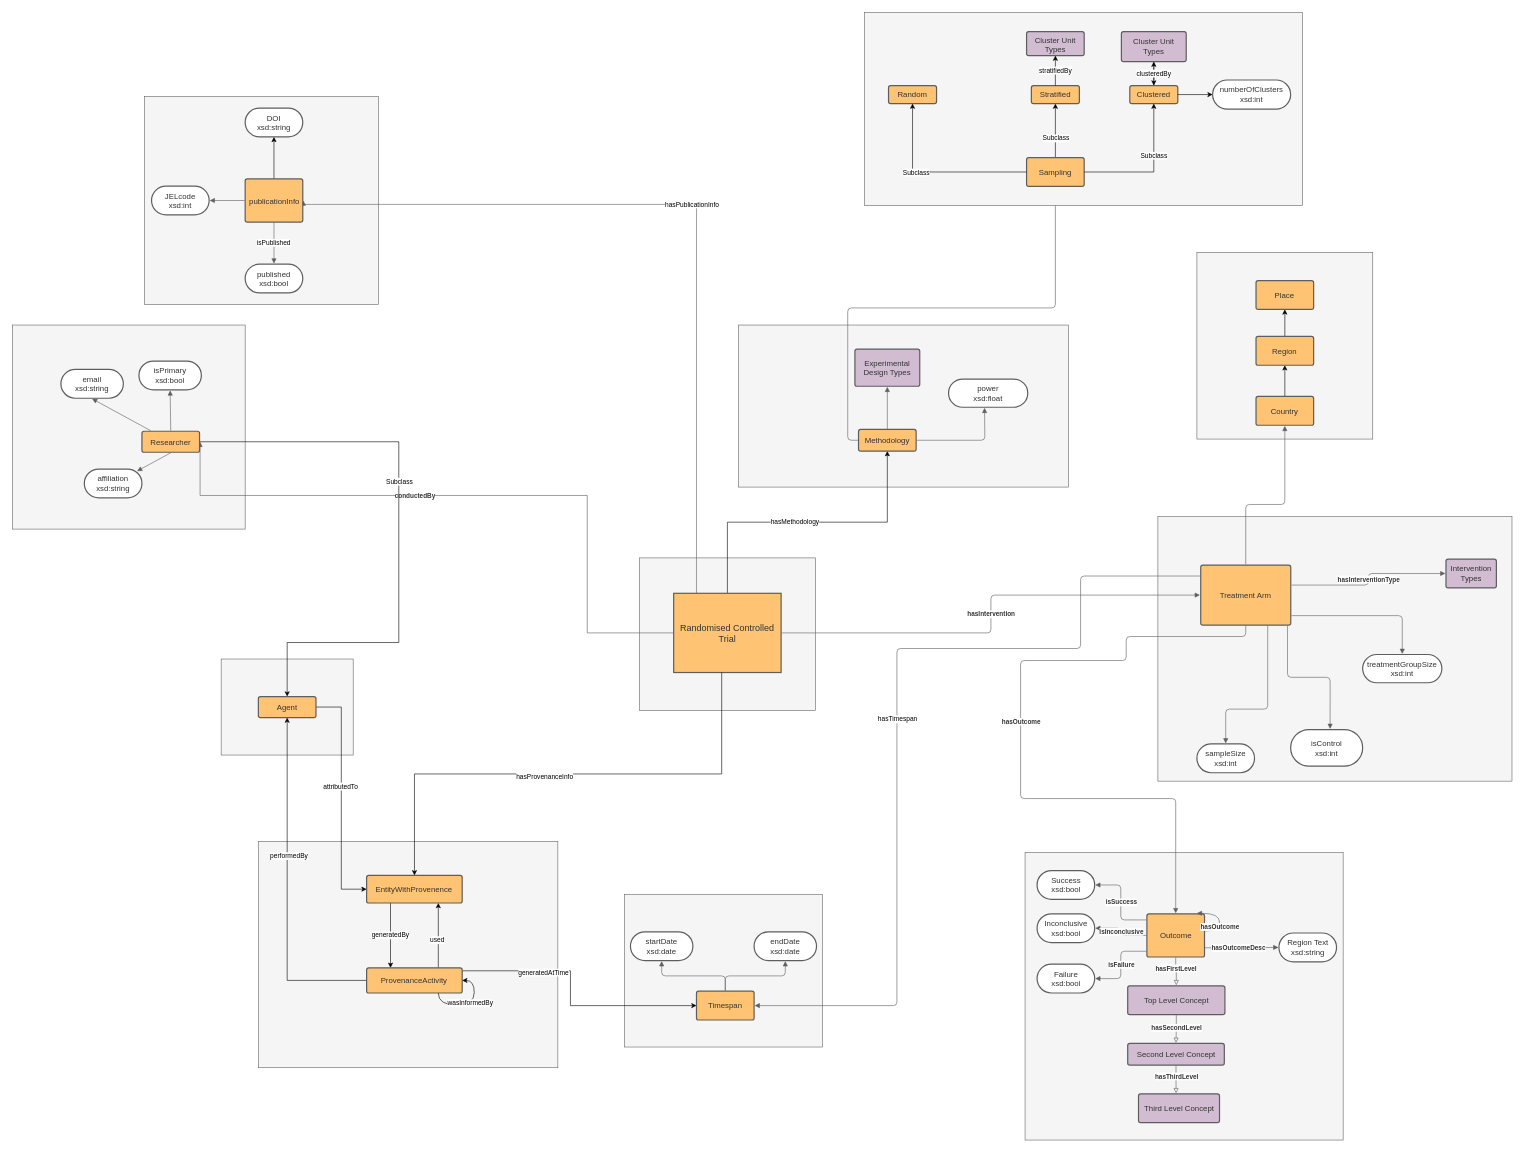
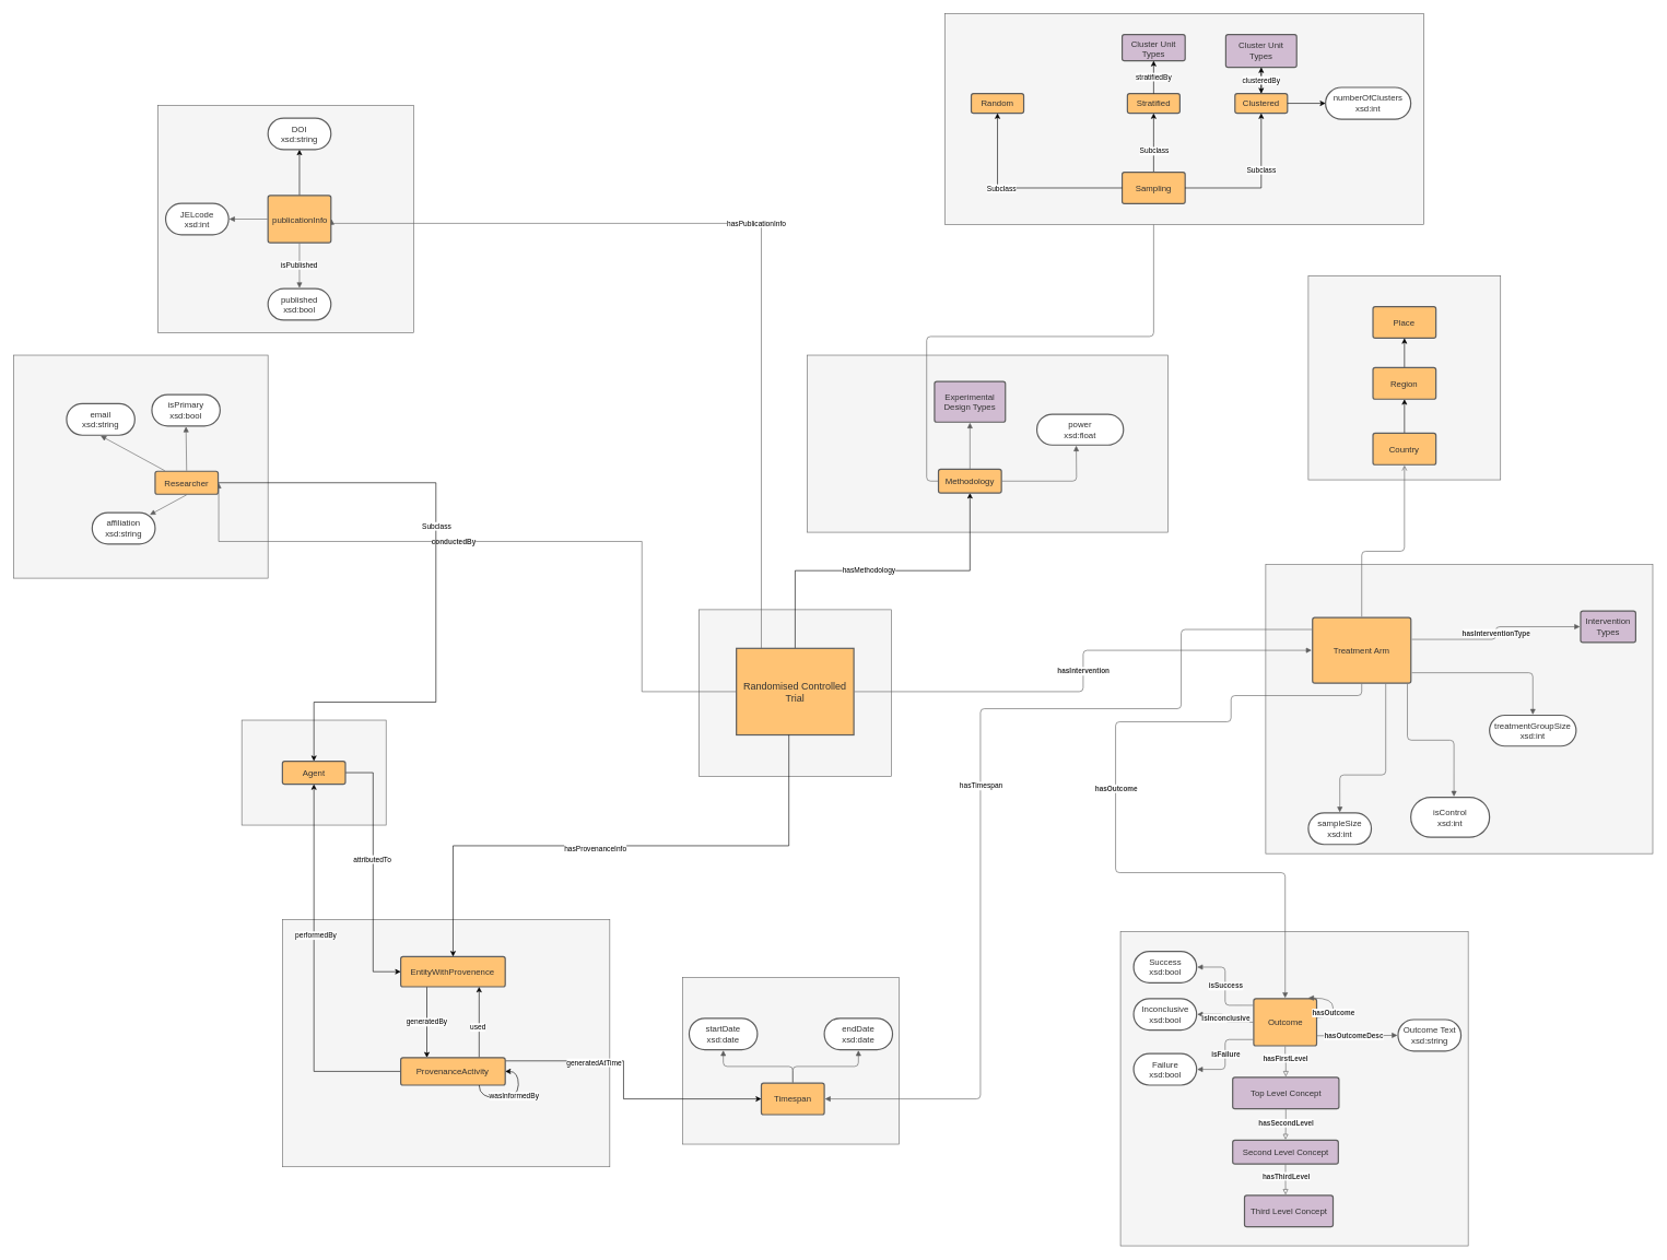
- <mxCell id="62" value="" style="html=1;jettySize=18;whiteSpace=wrap;fontSize=11;strokeColor=#5E5E5E;rounded=1;arcSize=12;edgeStyle=orthogonalEdgeStyle;startArrow=none;;endArrow=block;endFill=1;;exitX=0.5;exitY=-0.013;exitPerimeter=0;entryX=0.5;entryY=1.019;entryPerimeter=0;" parent="1" source="17" target="64" edge="1"><mxGeometry width="100" height="100" relative="1" as="geometry"><Array as="points"><mxPoint x="2075" y="840" /><mxPoint x="2140" y="840" /></Array></mxGeometry></mxCell>
+ <mxCell id="62" value="" style="html=1;jettySize=18;whiteSpace=wrap;fontSize=11;strokeColor=#5E5E5E;rounded=1;arcSize=12;edgeStyle=orthogonalEdgeStyle;startArrow=none;endArrow=open;endFill=1;exitX=0.5;exitY=-0.013;exitPerimeter=0;entryX=0.5;entryY=1.019;entryPerimeter=0;" parent="1" source="17" target="64" edge="1"><mxGeometry width="100" height="100" relative="1" as="geometry"><Array as="points"><mxPoint x="2075" y="840" /><mxPoint x="2140" y="840" /></Array></mxGeometry></mxCell>
- <mxCell id="28" value="Region Text&#10;xsd:string " style="html=1;overflow=block;blockSpacing=1;whiteSpace=wrap;rounded=1;arcSize=50;whiteSpace=wrap;fontSize=13;fontColor=#333333;spacing=3;strokeColor=#5e5e5e;strokeOpacity=100;strokeWidth=2;" parent="1" vertex="1"><mxGeometry x="2130.5" y="1554" width="96" height="48" as="geometry" /></mxCell>
+ <mxCell id="28" value="Outcome Text&#10;xsd:string " style="html=1;overflow=block;blockSpacing=1;whiteSpace=wrap;rounded=1;arcSize=50;whiteSpace=wrap;fontSize=13;fontColor=#333333;spacing=3;strokeColor=#5e5e5e;strokeOpacity=100;strokeWidth=2;" parent="1" vertex="1"><mxGeometry x="2130.5" y="1554" width="96" height="48" as="geometry" /></mxCell>
